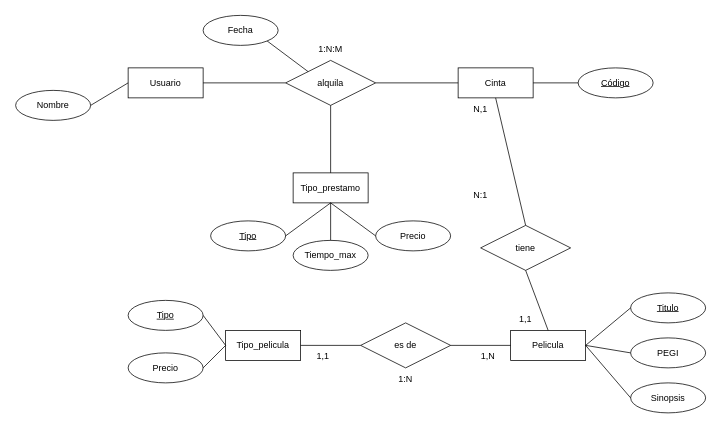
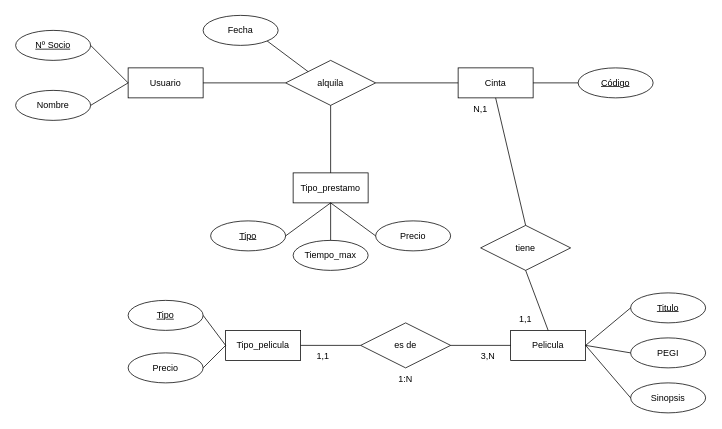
+ <mxCell id="5" value="Nº Socio" style="ellipse;whiteSpace=wrap;html=1;align=center;fontStyle=4;" parent="1" vertex="1"><mxGeometry x="20" y="40" width="100" height="40" as="geometry" /></mxCell>
- <mxCell id="41" value="1:N:M" style="text;html=1;strokeColor=none;fillColor=none;align=center;verticalAlign=middle;whiteSpace=wrap;rounded=0;" vertex="1" parent="1"><mxGeometry x="410" y="50" width="60" height="30" as="geometry" /></mxCell>
+ <mxCell id="7" value="" style="endArrow=none;html=1;rounded=0;exitX=1;exitY=0.5;exitDx=0;exitDy=0;entryX=0;entryY=0.5;entryDx=0;entryDy=0;" parent="1" source="5" target="2" edge="1"><mxGeometry relative="1" as="geometry"><mxPoint x="380" y="250" as="sourcePoint" /><mxPoint x="540" y="250" as="targetPoint" /></mxGeometry></mxCell>
- <mxCell id="44" value="N:1" style="text;html=1;strokeColor=none;fillColor=none;align=center;verticalAlign=middle;whiteSpace=wrap;rounded=0;" vertex="1" parent="1"><mxGeometry x="610" y="245" width="60" height="30" as="geometry" /></mxCell>
- <mxCell id="45" value="1,N" style="text;html=1;strokeColor=none;fillColor=none;align=center;verticalAlign=middle;whiteSpace=wrap;rounded=0;" vertex="1" parent="1"><mxGeometry x="620" y="460" width="60" height="30" as="geometry" /></mxCell>
+ <mxCell id="45" value="3,N" style="text;html=1;strokeColor=none;fillColor=none;align=center;verticalAlign=middle;whiteSpace=wrap;rounded=0;" vertex="1" parent="1"><mxGeometry x="620" y="460" width="60" height="30" as="geometry" /></mxCell>
